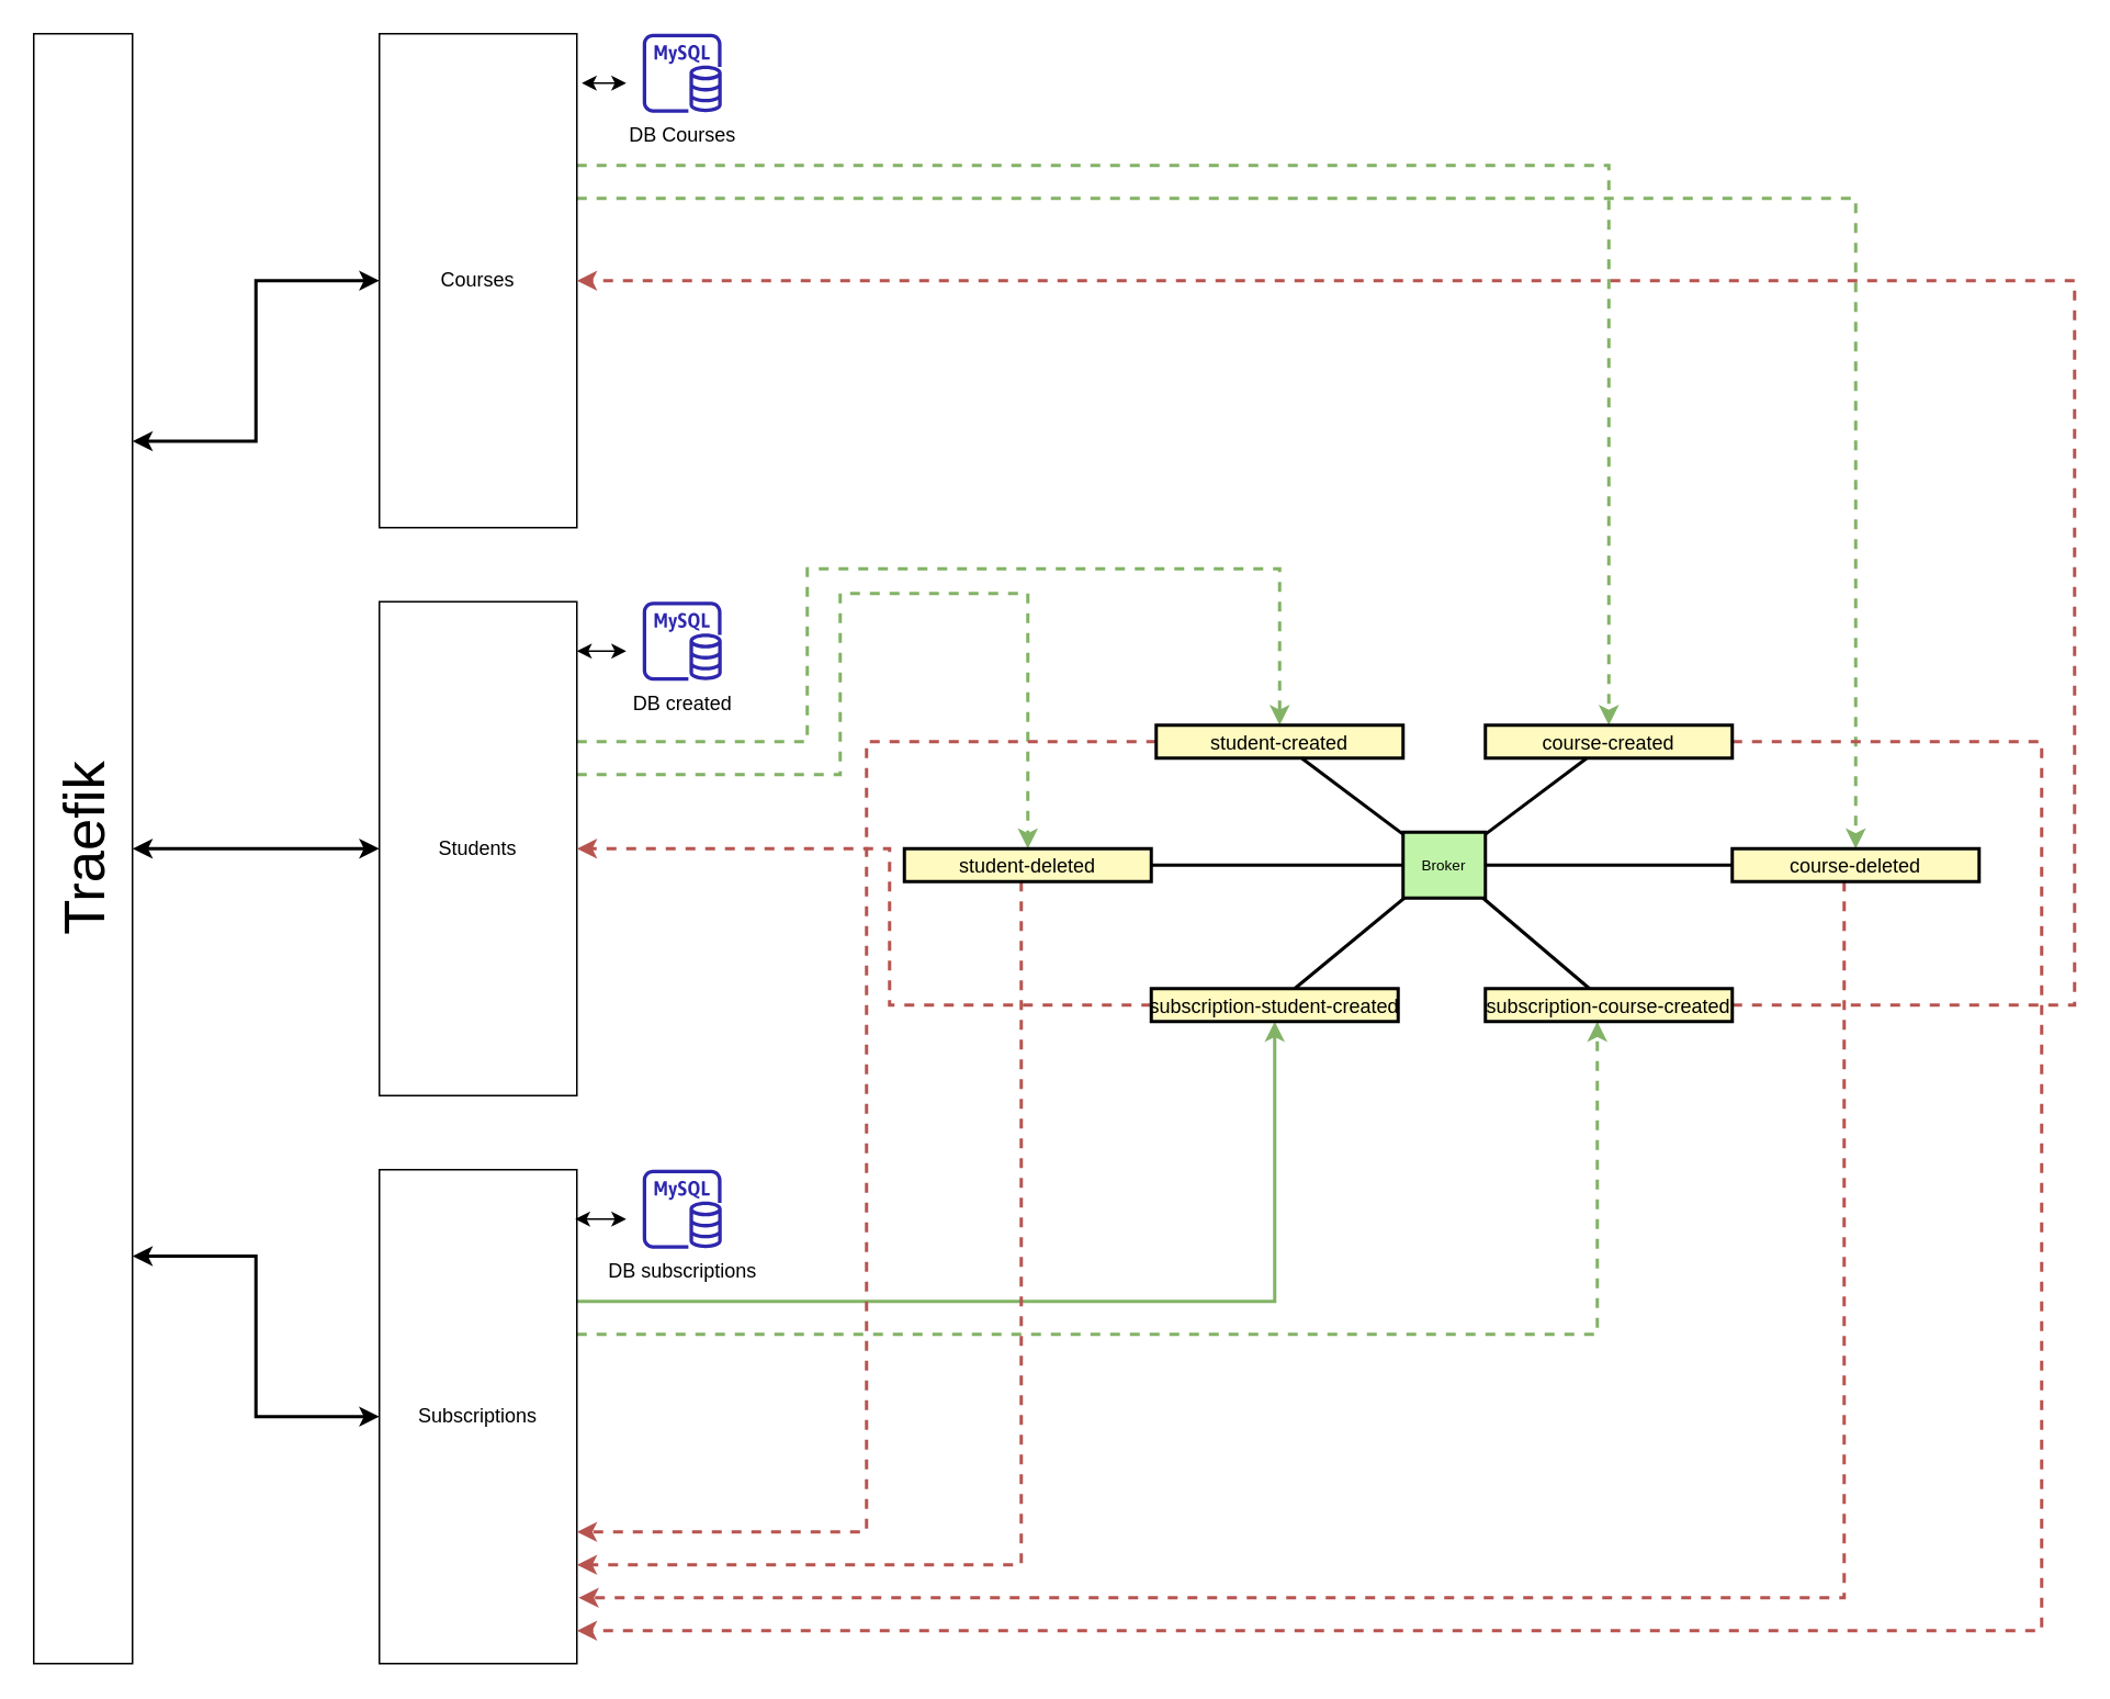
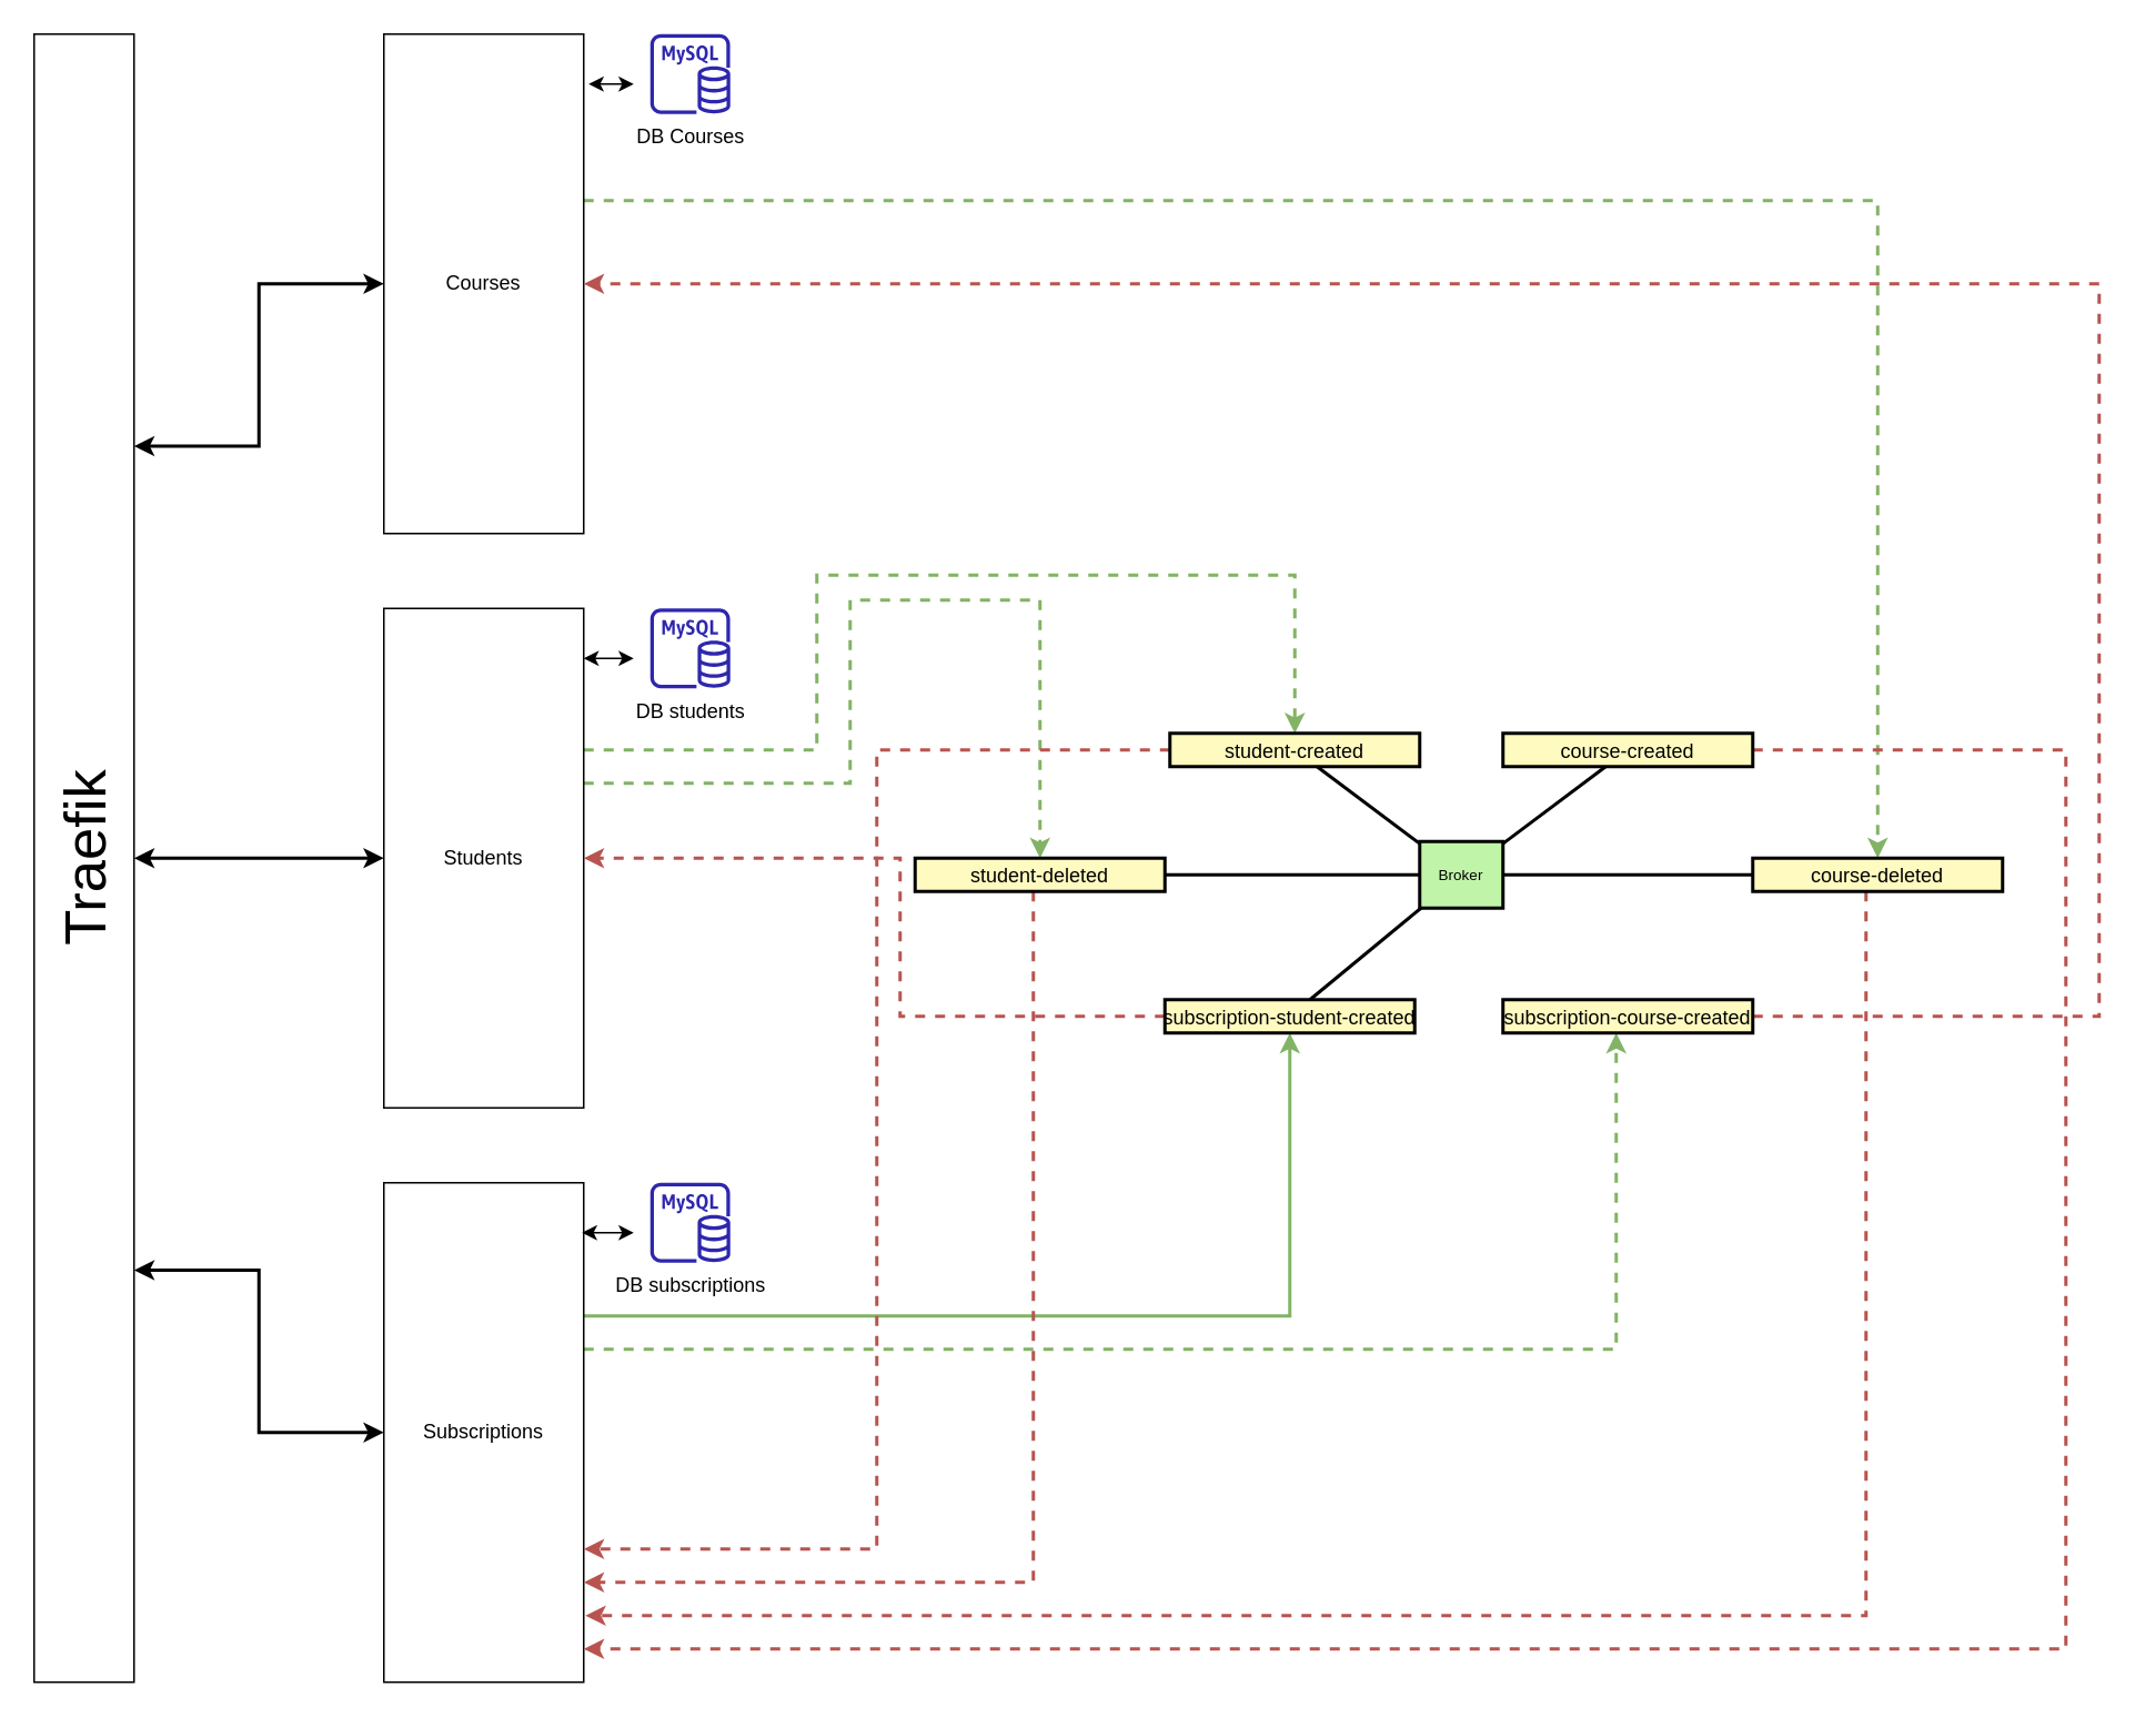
- <mxCell id="2" style="edgeStyle=orthogonalEdgeStyle;rounded=0;orthogonalLoop=1;jettySize=auto;html=1;entryX=0.5;entryY=0;entryDx=0;entryDy=0;fontSize=35;startArrow=none;startFill=0;endArrow=classic;endFill=1;strokeColor=#82b366;fillColor=#d5e8d4;dashed=1;strokeWidth=2;" parent="1" source="4" target="22" edge="1"><mxGeometry relative="1" as="geometry"><mxPoint x="618.95" y="467.06" as="targetPoint" /><Array as="points"><mxPoint x="977" y="100" /></Array></mxGeometry></mxCell>
- <mxCell id="18" value="&lt;span style=&quot;caret-color: rgb(0, 0, 0); color: rgb(0, 0, 0);&quot;&gt;DB created&lt;/span&gt;" style="sketch=0;outlineConnect=0;fontColor=#232F3E;gradientColor=none;fillColor=#2E27AD;strokeColor=none;dashed=0;verticalLabelPosition=bottom;verticalAlign=top;align=center;html=1;fontSize=12;fontStyle=0;aspect=fixed;pointerEvents=1;shape=mxgraph.aws4.rds_mysql_instance;" parent="1" vertex="1"><mxGeometry x="390" y="365" width="48" height="48" as="geometry" /></mxCell>
+ <mxCell id="18" value="&lt;span style=&quot;caret-color: rgb(0, 0, 0); color: rgb(0, 0, 0);&quot;&gt;DB students&lt;/span&gt;" style="sketch=0;outlineConnect=0;fontColor=#232F3E;gradientColor=none;fillColor=#2E27AD;strokeColor=none;dashed=0;verticalLabelPosition=bottom;verticalAlign=top;align=center;html=1;fontSize=12;fontStyle=0;aspect=fixed;pointerEvents=1;shape=mxgraph.aws4.rds_mysql_instance;" parent="1" vertex="1"><mxGeometry x="390" y="365" width="48" height="48" as="geometry" /></mxCell>
- <mxCell id="37" value="" style="edgeStyle=none;endArrow=none;dashed=0;html=1;strokeWidth=2;rounded=0;fontSize=35;" parent="1" source="32" target="29" edge="1"><mxGeometry relative="1" as="geometry" /></mxCell>
